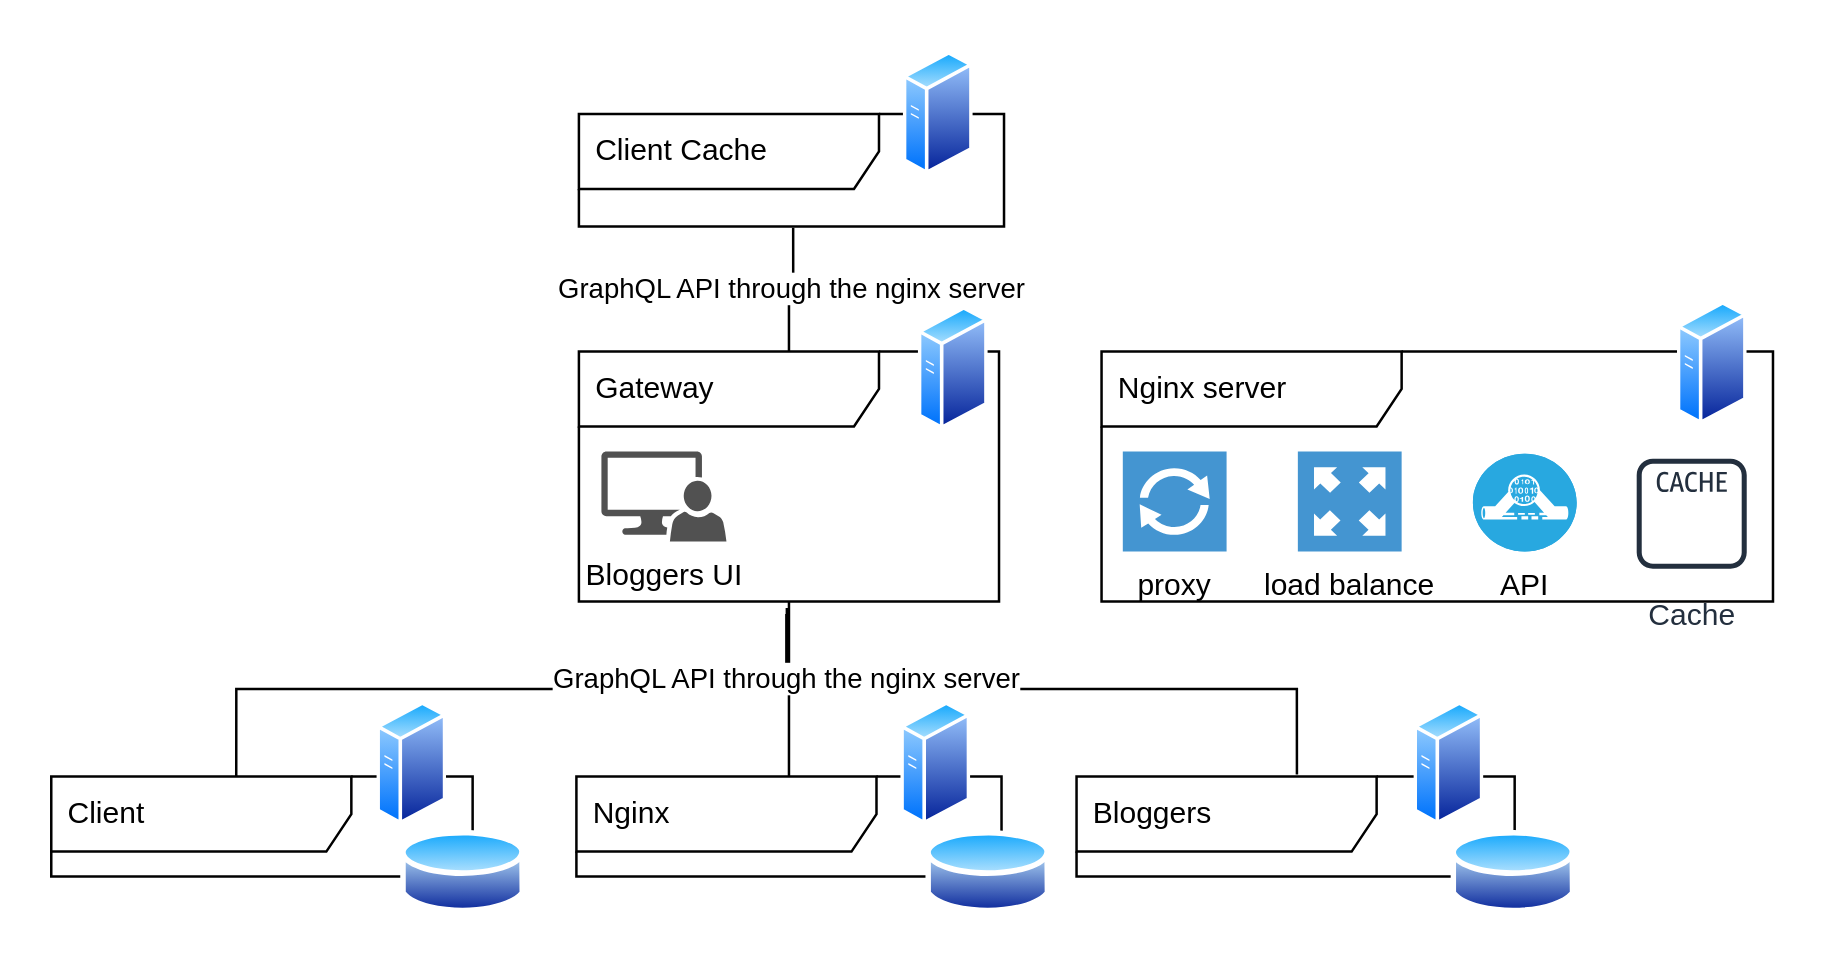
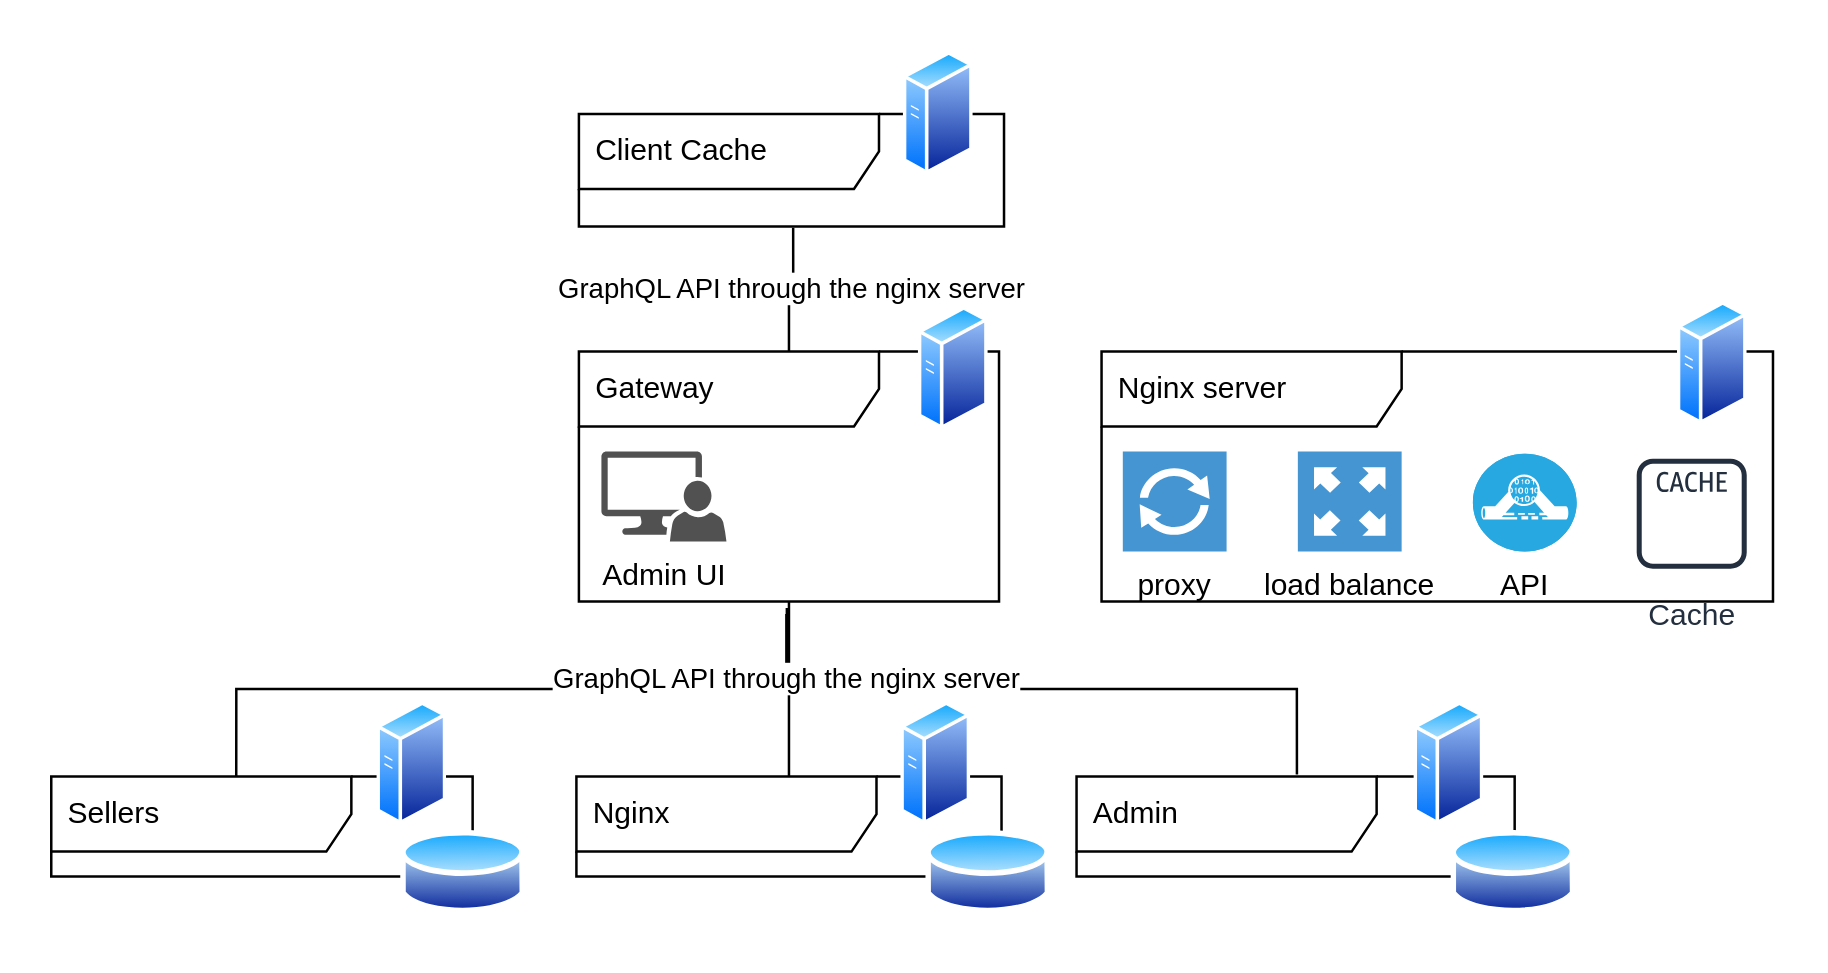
- <mxCell id="23" value="Bloggers UI" style="sketch=0;pointerEvents=1;shadow=0;dashed=0;html=1;strokeColor=none;labelPosition=center;verticalLabelPosition=bottom;verticalAlign=top;align=center;fillColor=#515151;shape=mxgraph.mscae.system_center.admin_console" vertex="1" parent="1"><mxGeometry x="240" y="180" width="50" height="36" as="geometry" /></mxCell>
+ <mxCell id="23" value="Admin UI" style="sketch=0;pointerEvents=1;shadow=0;dashed=0;html=1;strokeColor=none;labelPosition=center;verticalLabelPosition=bottom;verticalAlign=top;align=center;fillColor=#515151;shape=mxgraph.mscae.system_center.admin_console" vertex="1" parent="1"><mxGeometry x="240" y="180" width="50" height="36" as="geometry" /></mxCell>
- <mxCell id="13" value="Client" style="shape=umlFrame;whiteSpace=wrap;html=1;width=120;height=30;boundedLbl=1;verticalAlign=middle;align=left;spacingLeft=5;" vertex="1" parent="12"><mxGeometry y="30" width="168.5" height="40" as="geometry" /></mxCell>
+ <mxCell id="13" value="Sellers" style="shape=umlFrame;whiteSpace=wrap;html=1;width=120;height=30;boundedLbl=1;verticalAlign=middle;align=left;spacingLeft=5;" vertex="1" parent="12"><mxGeometry y="30" width="168.5" height="40" as="geometry" /></mxCell>
- <mxCell id="10" value="Bloggers" style="shape=umlFrame;whiteSpace=wrap;html=1;width=120;height=30;boundedLbl=1;verticalAlign=middle;align=left;spacingLeft=5;" vertex="1" parent="9"><mxGeometry y="30" width="175.2" height="40" as="geometry" /></mxCell>
+ <mxCell id="10" value="Admin" style="shape=umlFrame;whiteSpace=wrap;html=1;width=120;height=30;boundedLbl=1;verticalAlign=middle;align=left;spacingLeft=5;" vertex="1" parent="9"><mxGeometry y="30" width="175.2" height="40" as="geometry" /></mxCell>
